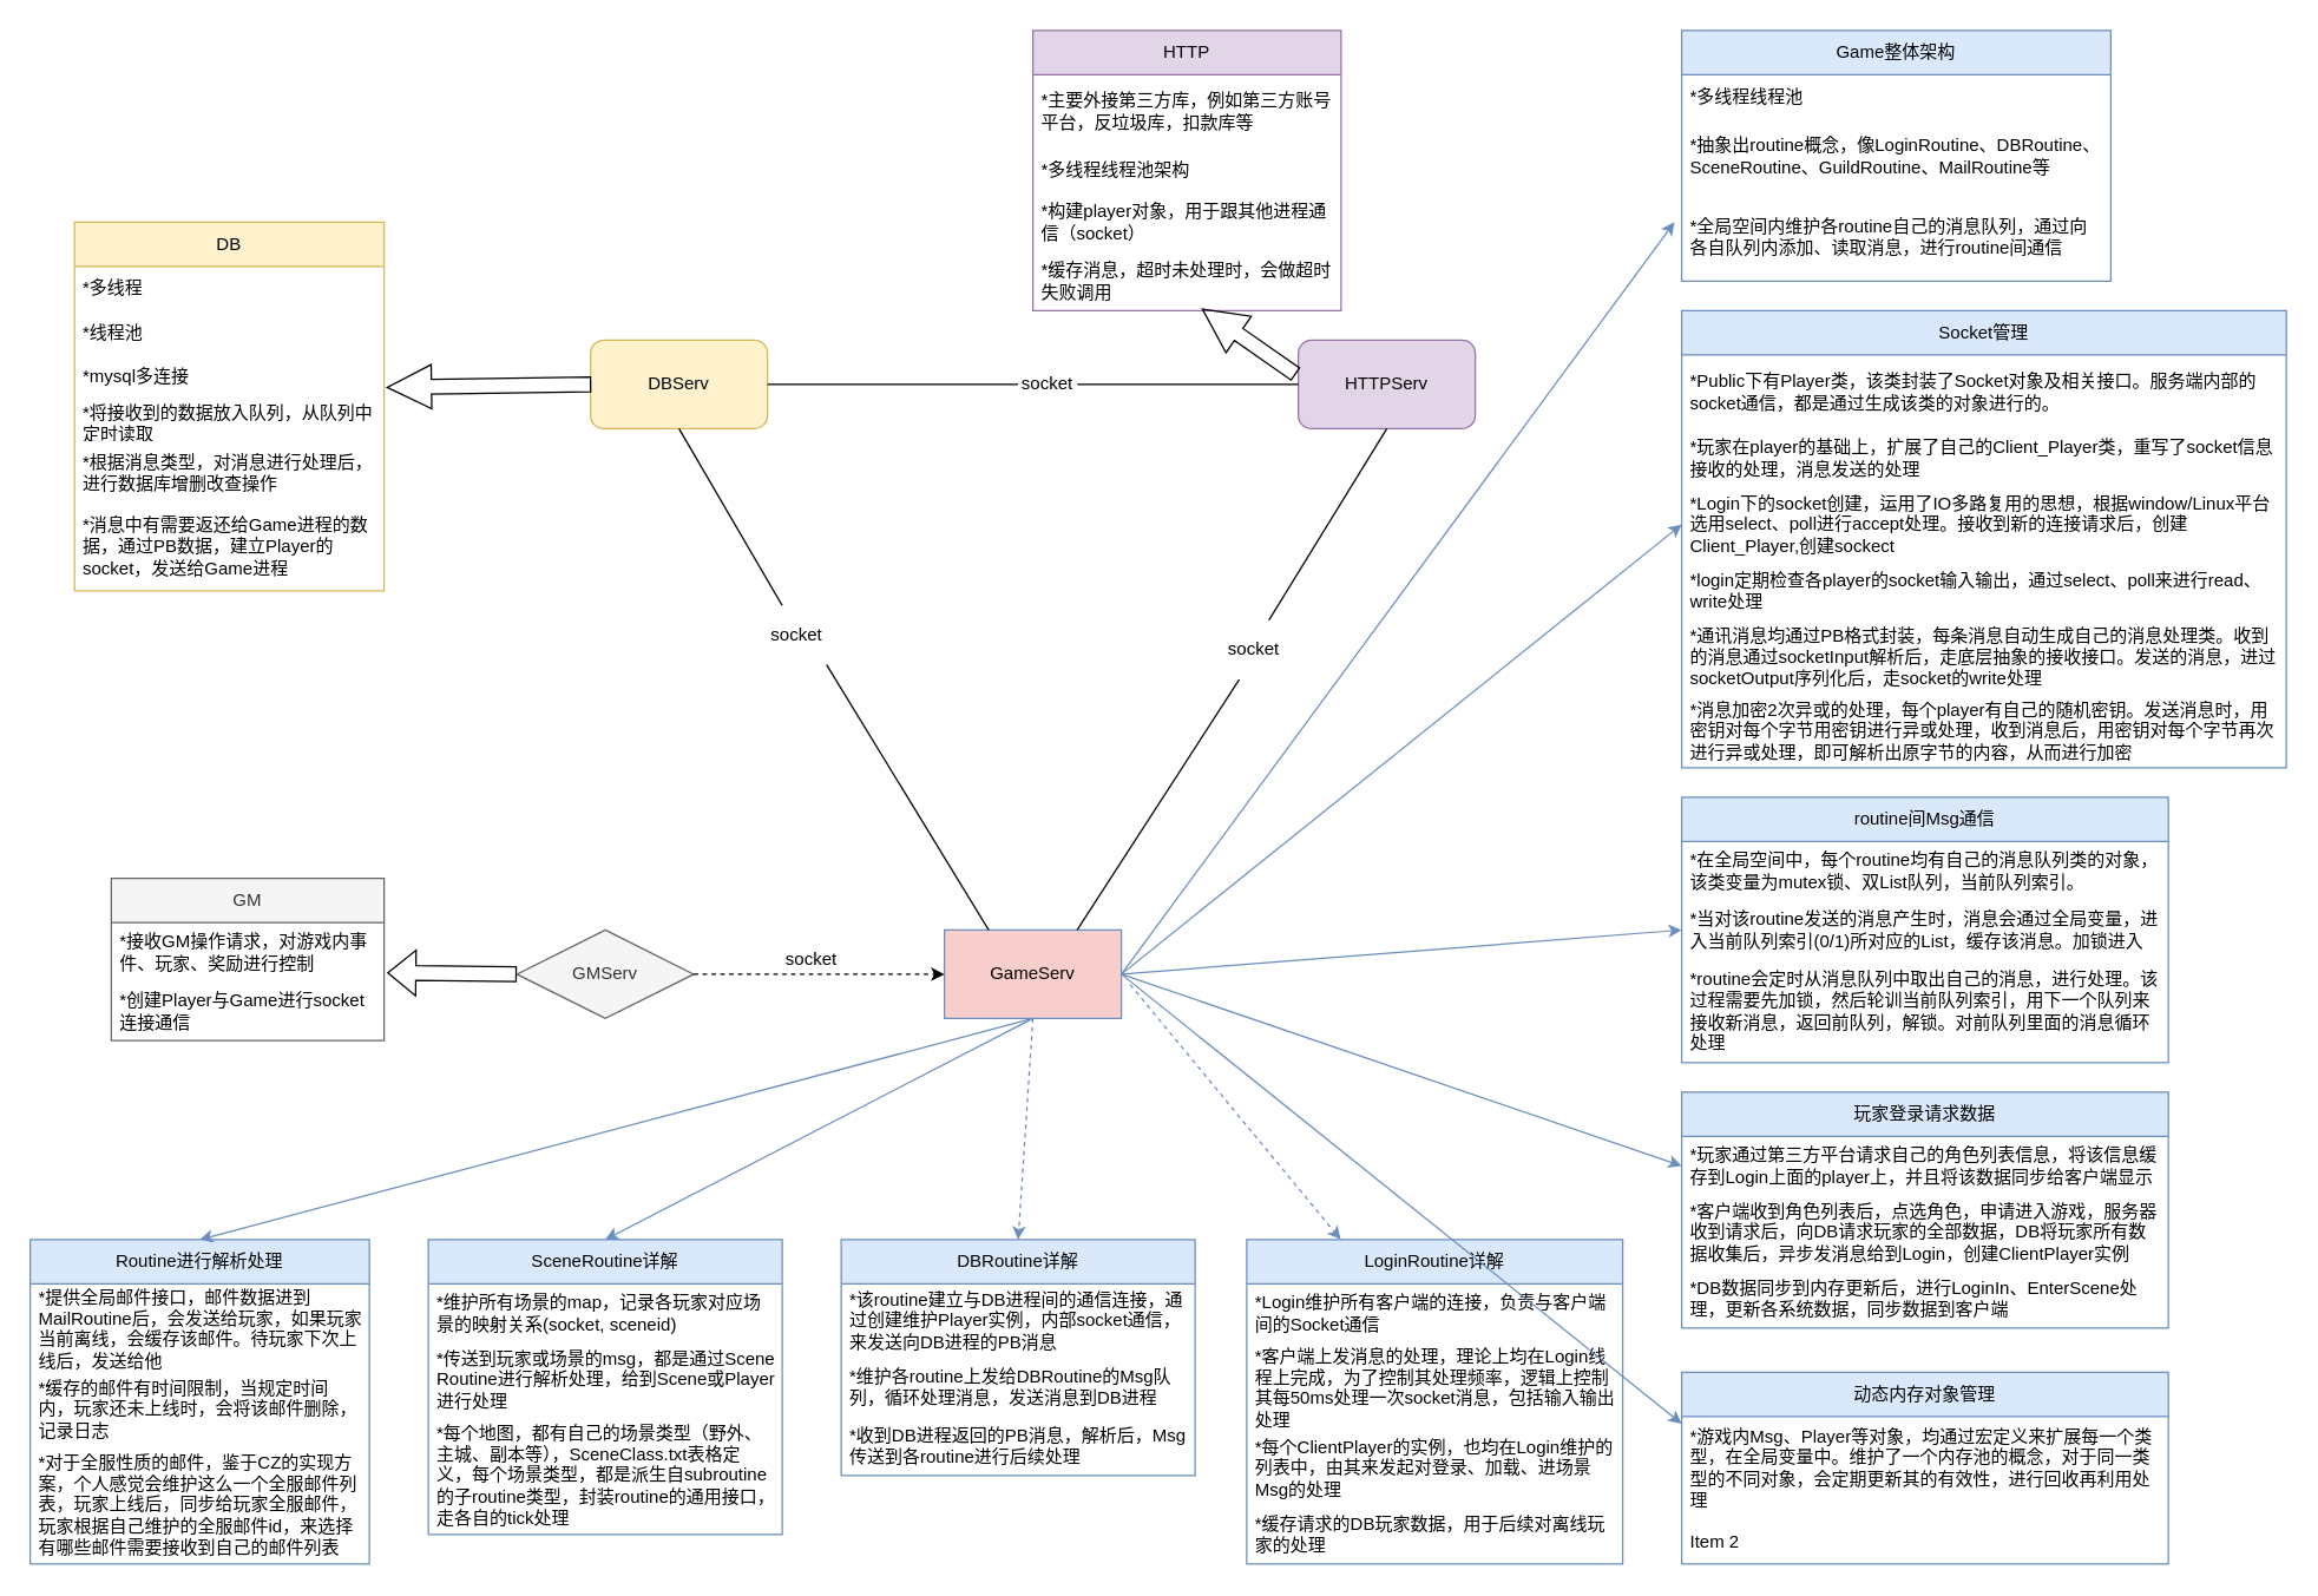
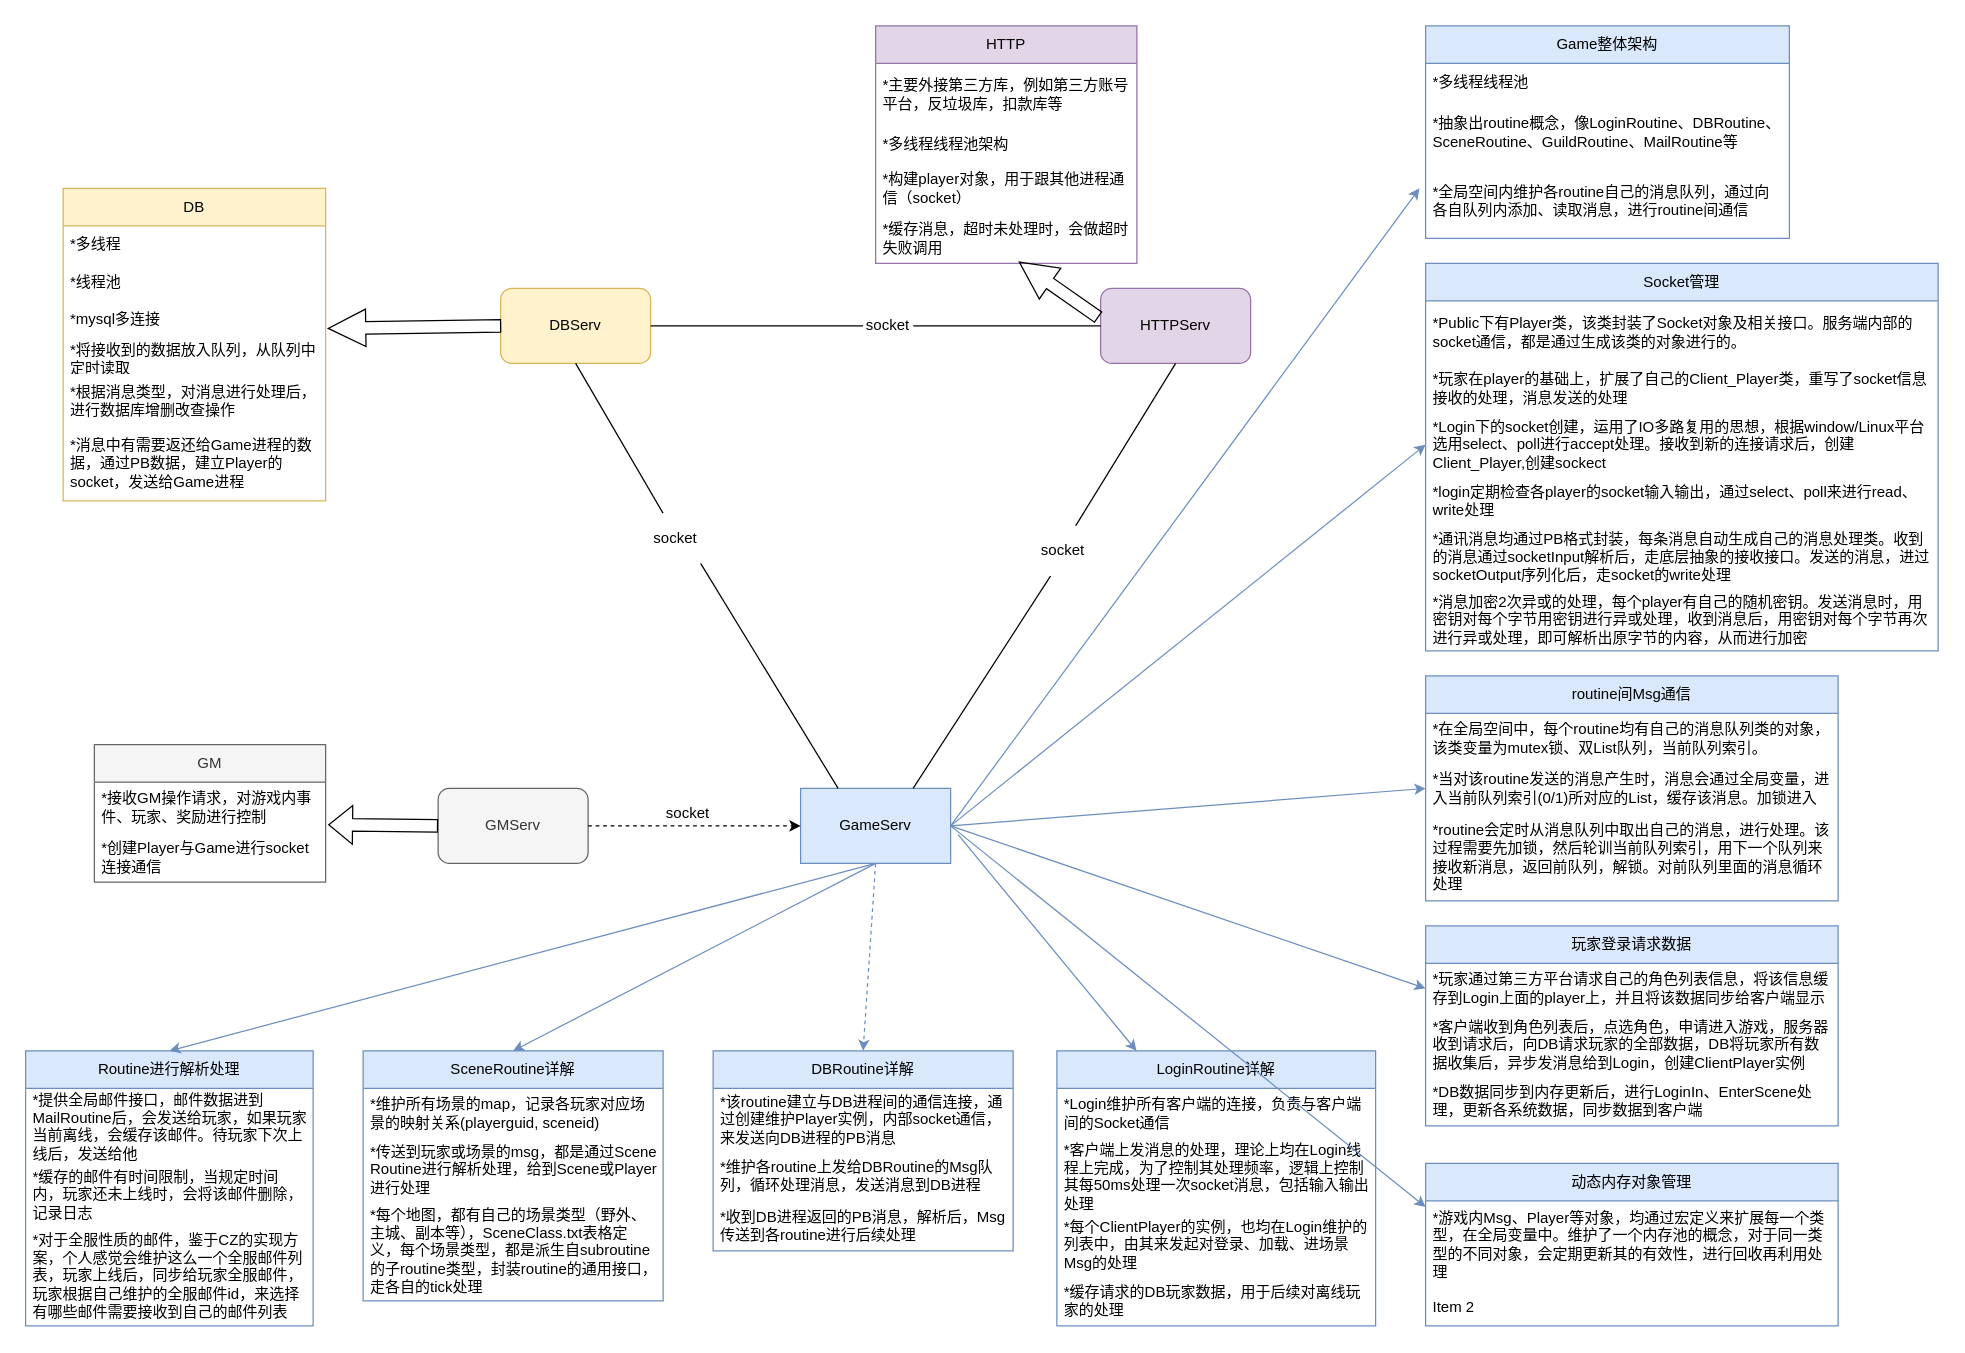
- <mxCell id="5" value="GMServ" style="rhombus;whiteSpace=wrap;html=1;fillColor=#f5f5f5;fontColor=#333333;strokeColor=#666666;" parent="1" vertex="1"><mxGeometry x="350" y="630" width="120" height="60" as="geometry" /></mxCell>
+ <mxCell id="5" value="GMServ" style="rounded=1;whiteSpace=wrap;html=1;fillColor=#f5f5f5;fontColor=#333333;strokeColor=#666666;" parent="1" vertex="1"><mxGeometry x="350" y="630" width="120" height="60" as="geometry" /></mxCell>
- <mxCell id="2" value="GameServ" style="rounded=0;whiteSpace=wrap;html=1;fillColor=#f8cecc;strokeColor=#6c8ebf;" parent="1" vertex="1"><mxGeometry x="640" y="630" width="120" height="60" as="geometry" /></mxCell>
+ <mxCell id="2" value="GameServ" style="rounded=0;whiteSpace=wrap;html=1;fillColor=#dae8fc;strokeColor=#6c8ebf;" parent="1" vertex="1"><mxGeometry x="640" y="630" width="120" height="60" as="geometry" /></mxCell>
- <mxCell id="79" value="" style="endArrow=classic;html=1;rounded=0;fontFamily=Helvetica;fontSize=12;fontColor=default;entryX=0.25;entryY=0;entryDx=0;entryDy=0;fillColor=#dae8fc;strokeColor=#6c8ebf;exitX=1.05;exitY=0.617;exitDx=0;exitDy=0;exitPerimeter=0;dashed=1;" edge="1" parent="1" source="2" target="57"><mxGeometry width="50" height="50" relative="1" as="geometry"><mxPoint x="770" y="670" as="sourcePoint" /><mxPoint x="1150" y="974.97" as="targetPoint" /></mxGeometry></mxCell>
+ <mxCell id="79" value="" style="endArrow=classic;html=1;rounded=0;fontFamily=Helvetica;fontSize=12;fontColor=default;entryX=0.25;entryY=0;entryDx=0;entryDy=0;fillColor=#dae8fc;strokeColor=#6c8ebf;exitX=1.05;exitY=0.617;exitDx=0;exitDy=0;exitPerimeter=0;" edge="1" parent="1" source="2" target="57"><mxGeometry width="50" height="50" relative="1" as="geometry"><mxPoint x="770" y="670" as="sourcePoint" /><mxPoint x="1150" y="974.97" as="targetPoint" /></mxGeometry></mxCell>
- <mxCell id="67" value="*维护所有场景的map，记录各玩家对应场景的映射关系(socket, sceneid)" style="text;strokeColor=none;fillColor=none;align=left;verticalAlign=middle;spacingLeft=4;spacingRight=4;overflow=hidden;points=[[0,0.5],[1,0.5]];portConstraint=eastwest;rotatable=0;whiteSpace=wrap;html=1;fontSize=12;fontFamily=Helvetica;fontColor=default;" parent="66" vertex="1"><mxGeometry y="30" width="240" height="40" as="geometry" /></mxCell>
+ <mxCell id="67" value="*维护所有场景的map，记录各玩家对应场景的映射关系(playerguid, sceneid)" style="text;strokeColor=none;fillColor=none;align=left;verticalAlign=middle;spacingLeft=4;spacingRight=4;overflow=hidden;points=[[0,0.5],[1,0.5]];portConstraint=eastwest;rotatable=0;whiteSpace=wrap;html=1;fontSize=12;fontFamily=Helvetica;fontColor=default;" parent="66" vertex="1"><mxGeometry y="30" width="240" height="40" as="geometry" /></mxCell>
